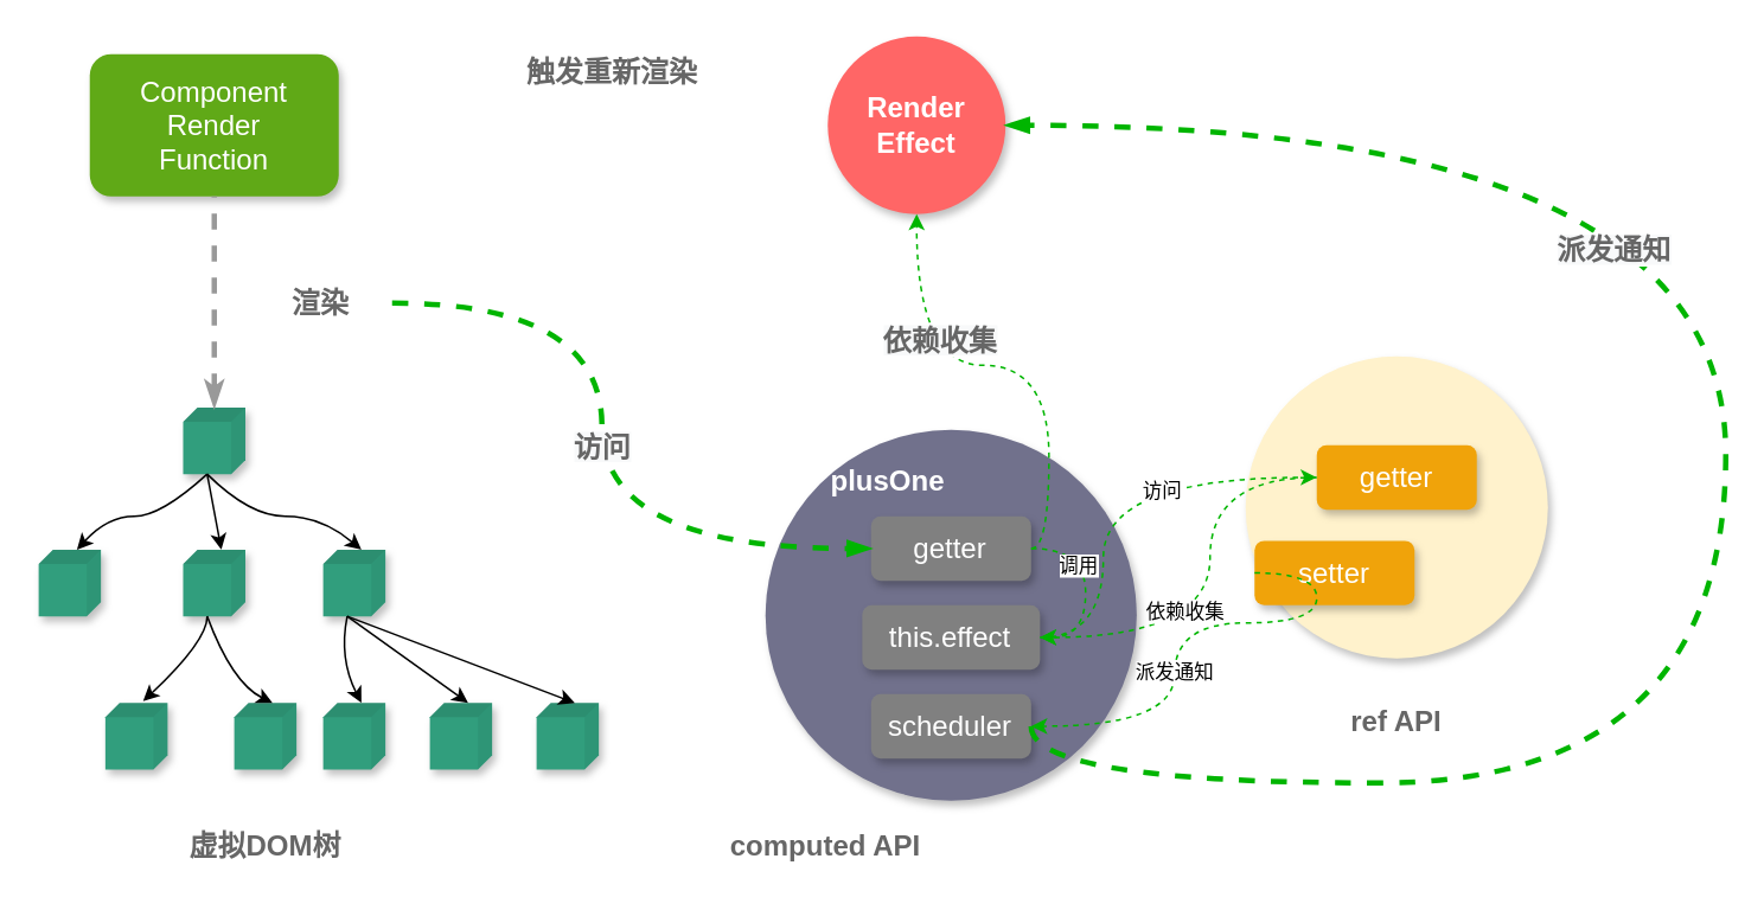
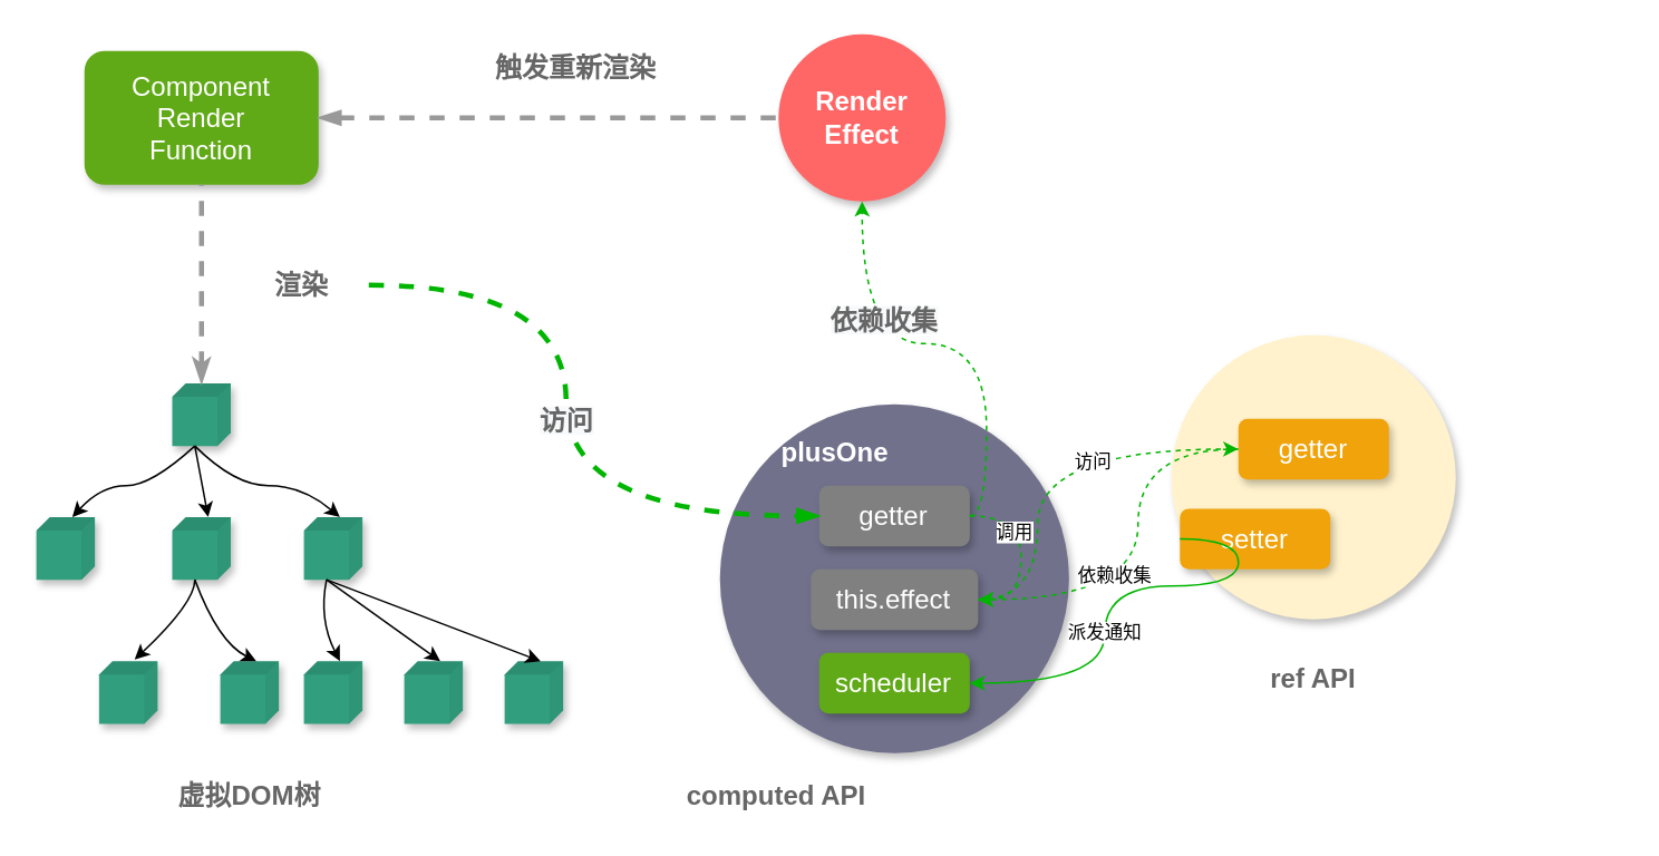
+ <mxCell id="27" value="" style="endArrow=none;dashed=1;html=1;strokeColor=#999999;strokeWidth=3;entryX=0;entryY=0.5;entryDx=0;entryDy=0;exitX=1;exitY=0.5;exitDx=0;exitDy=0;startArrow=blockThin;startFill=1;" edge="1" parent="1" source="2" target="20"><mxGeometry width="50" height="50" relative="1" as="geometry"><mxPoint x="190" y="260" as="sourcePoint" /><mxPoint x="240" y="210" as="targetPoint" /></mxGeometry></mxCell>
- <mxCell id="47" value="" style="endArrow=blockThin;dashed=1;html=1;strokeWidth=3;edgeStyle=orthogonalEdgeStyle;curved=1;strokeColor=#00B500;startArrow=none;startFill=0;endFill=1;exitX=1;exitY=0.5;exitDx=0;exitDy=0;entryX=1;entryY=0.5;entryDx=0;entryDy=0;" edge="1" parent="1" source="22" target="20"><mxGeometry width="50" height="50" relative="1" as="geometry"><mxPoint x="560.62" y="570" as="sourcePoint" /><mxPoint x="970" y="140" as="targetPoint" /><Array as="points"><mxPoint x="579" y="440" /><mxPoint x="970" y="440" /><mxPoint x="970" y="70" /></Array></mxGeometry></mxCell>
- <mxCell id="48" value="&lt;font color=&quot;#666666&quot;&gt;&lt;span style=&quot;font-size: 16px ; background-color: rgb(248 , 249 , 250)&quot;&gt;&lt;b&gt;派发通知&lt;/b&gt;&lt;/span&gt;&lt;/font&gt;" style="edgeLabel;html=1;align=center;verticalAlign=middle;resizable=0;points=[];" vertex="1" connectable="0" parent="47"><mxGeometry x="0.207" y="64" relative="1" as="geometry"><mxPoint as="offset" /></mxGeometry></mxCell>
- <mxCell id="43" value="" style="endArrow=classic;html=1;entryX=1;entryY=0.5;entryDx=0;entryDy=0;exitX=0;exitY=0.5;exitDx=0;exitDy=0;edgeStyle=orthogonalEdgeStyle;curved=1;dashed=1;strokeColor=#00B500;" edge="1" parent="1" source="36" target="22"><mxGeometry width="50" height="50" relative="1" as="geometry"><mxPoint x="370" y="330" as="sourcePoint" /><mxPoint x="420" y="280" as="targetPoint" /><Array as="points"><mxPoint x="740" y="350" /><mxPoint x="660" y="350" /><mxPoint x="660" y="408" /></Array></mxGeometry></mxCell>
+ <mxCell id="43" value="" style="endArrow=classic;html=1;entryX=1;entryY=0.5;entryDx=0;entryDy=0;exitX=0;exitY=0.5;exitDx=0;exitDy=0;edgeStyle=orthogonalEdgeStyle;curved=1;dashed=0;strokeColor=#00B500;" edge="1" parent="1" source="36" target="22"><mxGeometry width="50" height="50" relative="1" as="geometry"><mxPoint x="370" y="330" as="sourcePoint" /><mxPoint x="420" y="280" as="targetPoint" /><Array as="points"><mxPoint x="740" y="350" /><mxPoint x="660" y="350" /><mxPoint x="660" y="408" /></Array></mxGeometry></mxCell>
- <mxCell id="22" value="&lt;font color=&quot;#ffffff&quot;&gt;&lt;span style=&quot;font-size: 16px&quot;&gt;scheduler&lt;/span&gt;&lt;/font&gt;" style="rounded=1;whiteSpace=wrap;html=1;shadow=1;glass=0;sketch=0;fillColor=#808080;strokeColor=none;" vertex="1" parent="1"><mxGeometry x="489.37" y="390" width="90" height="36.25" as="geometry" /></mxCell>
+ <mxCell id="22" value="&lt;font color=&quot;#ffffff&quot;&gt;&lt;span style=&quot;font-size: 16px&quot;&gt;scheduler&lt;/span&gt;&lt;/font&gt;" style="rounded=1;whiteSpace=wrap;html=1;shadow=1;glass=0;sketch=0;fillColor=#60a917;strokeColor=none;" vertex="1" parent="1"><mxGeometry x="489.37" y="390" width="90" height="36.25" as="geometry" /></mxCell>
